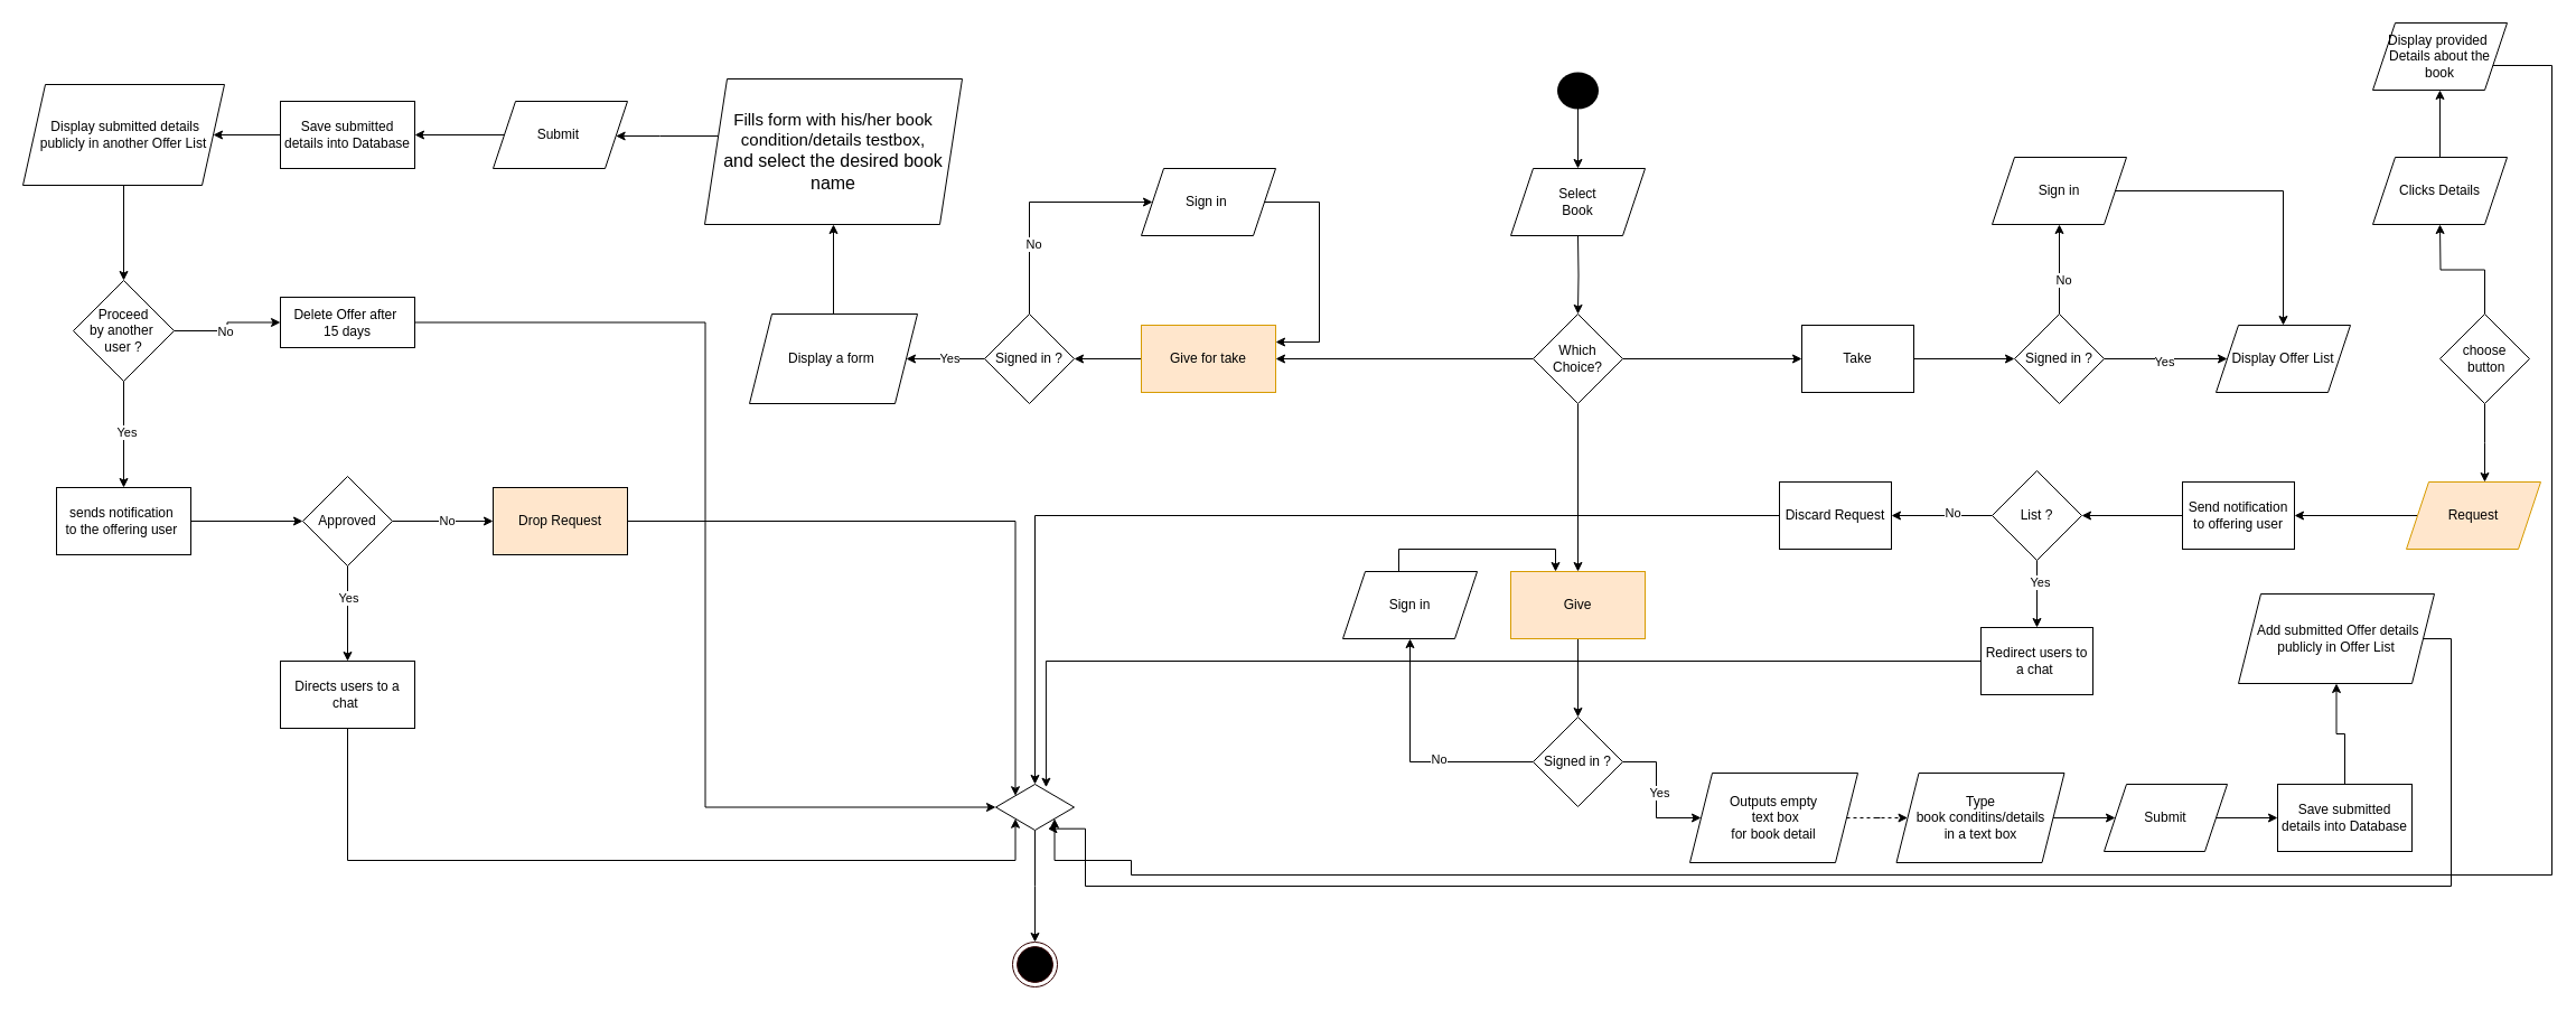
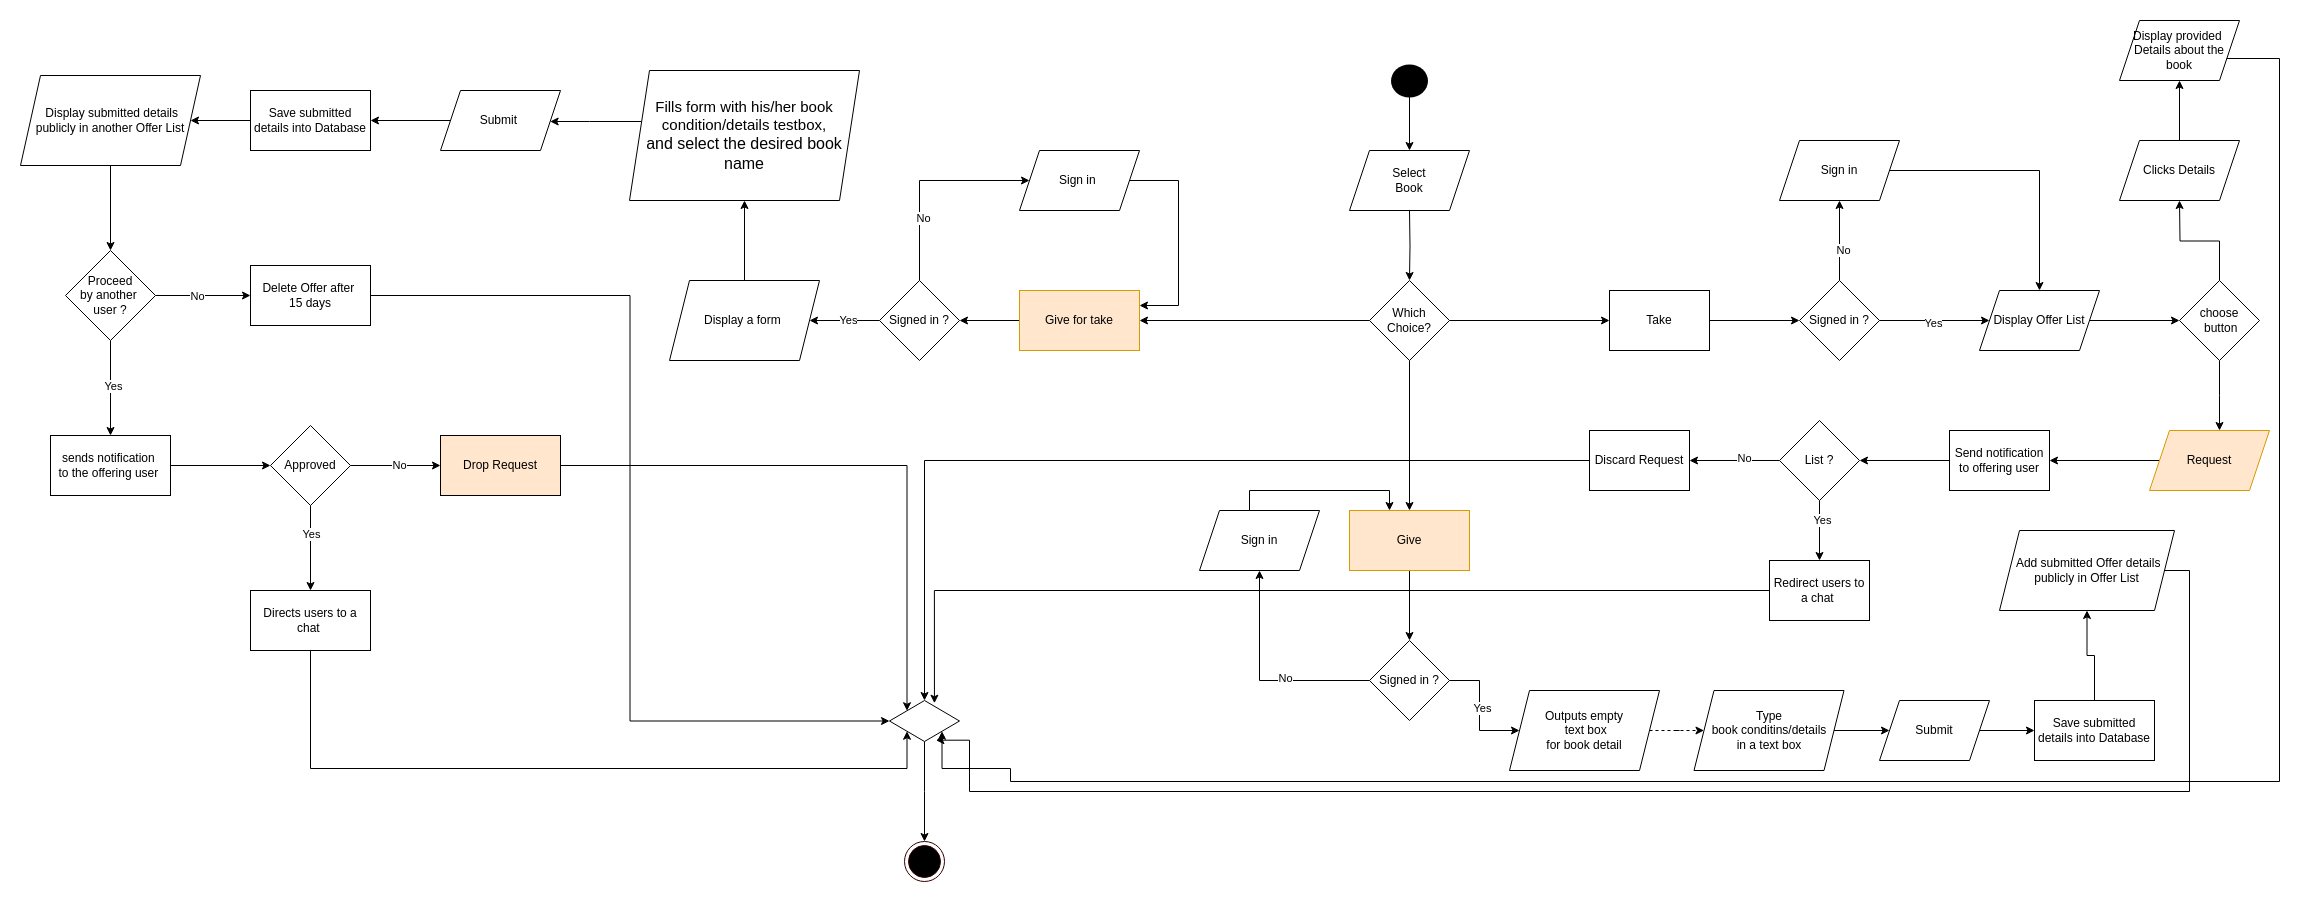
- <mxCell id="82" value="Delete Offer after&amp;nbsp;&lt;div&gt;15 days&lt;/div&gt;" style="whiteSpace=wrap;html=1;" parent="1" vertex="1"><mxGeometry x="250" y="265" width="120" height="45" as="geometry" /></mxCell>
+ <mxCell id="82" value="Delete Offer after&amp;nbsp;&lt;div&gt;15 days&lt;/div&gt;" style="whiteSpace=wrap;html=1;" parent="1" vertex="1"><mxGeometry x="250" y="265" width="120" height="60" as="geometry" /></mxCell>
+ <mxCell id="22" style="edgeStyle=orthogonalEdgeStyle;rounded=0;orthogonalLoop=1;jettySize=auto;html=1;entryX=0;entryY=0.5;entryDx=0;entryDy=0;" parent="1" source="23" target="26" edge="1"><mxGeometry relative="1" as="geometry"><mxPoint x="2179" y="320" as="targetPoint" /></mxGeometry></mxCell>
